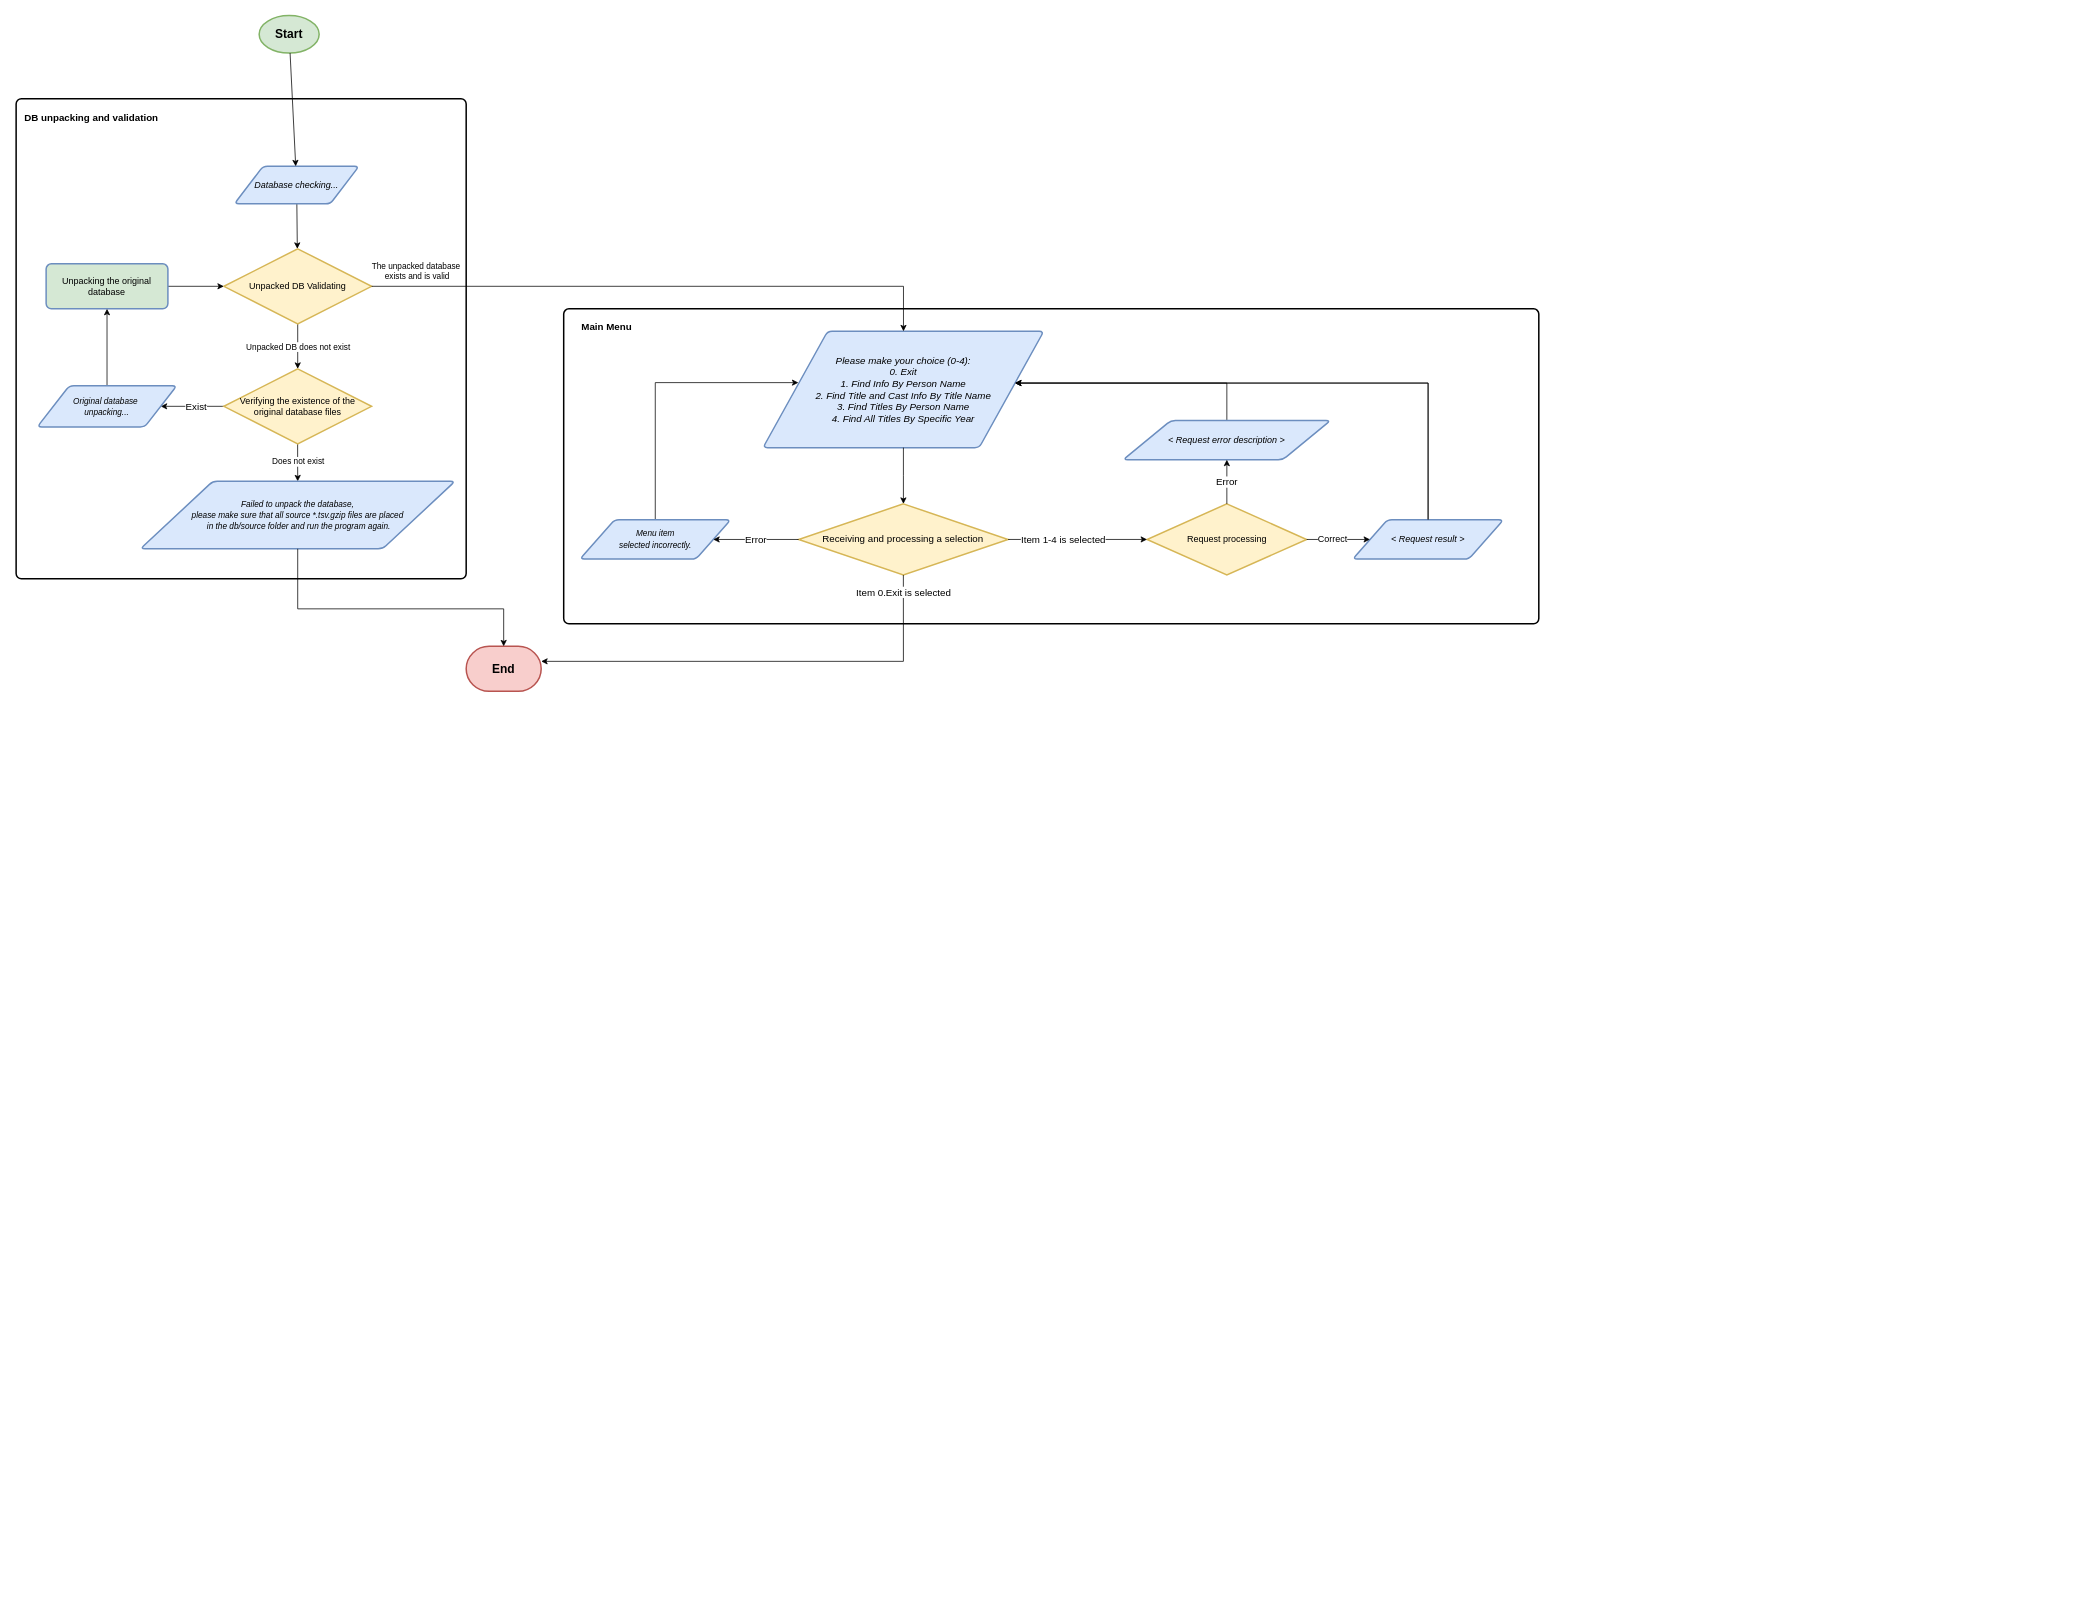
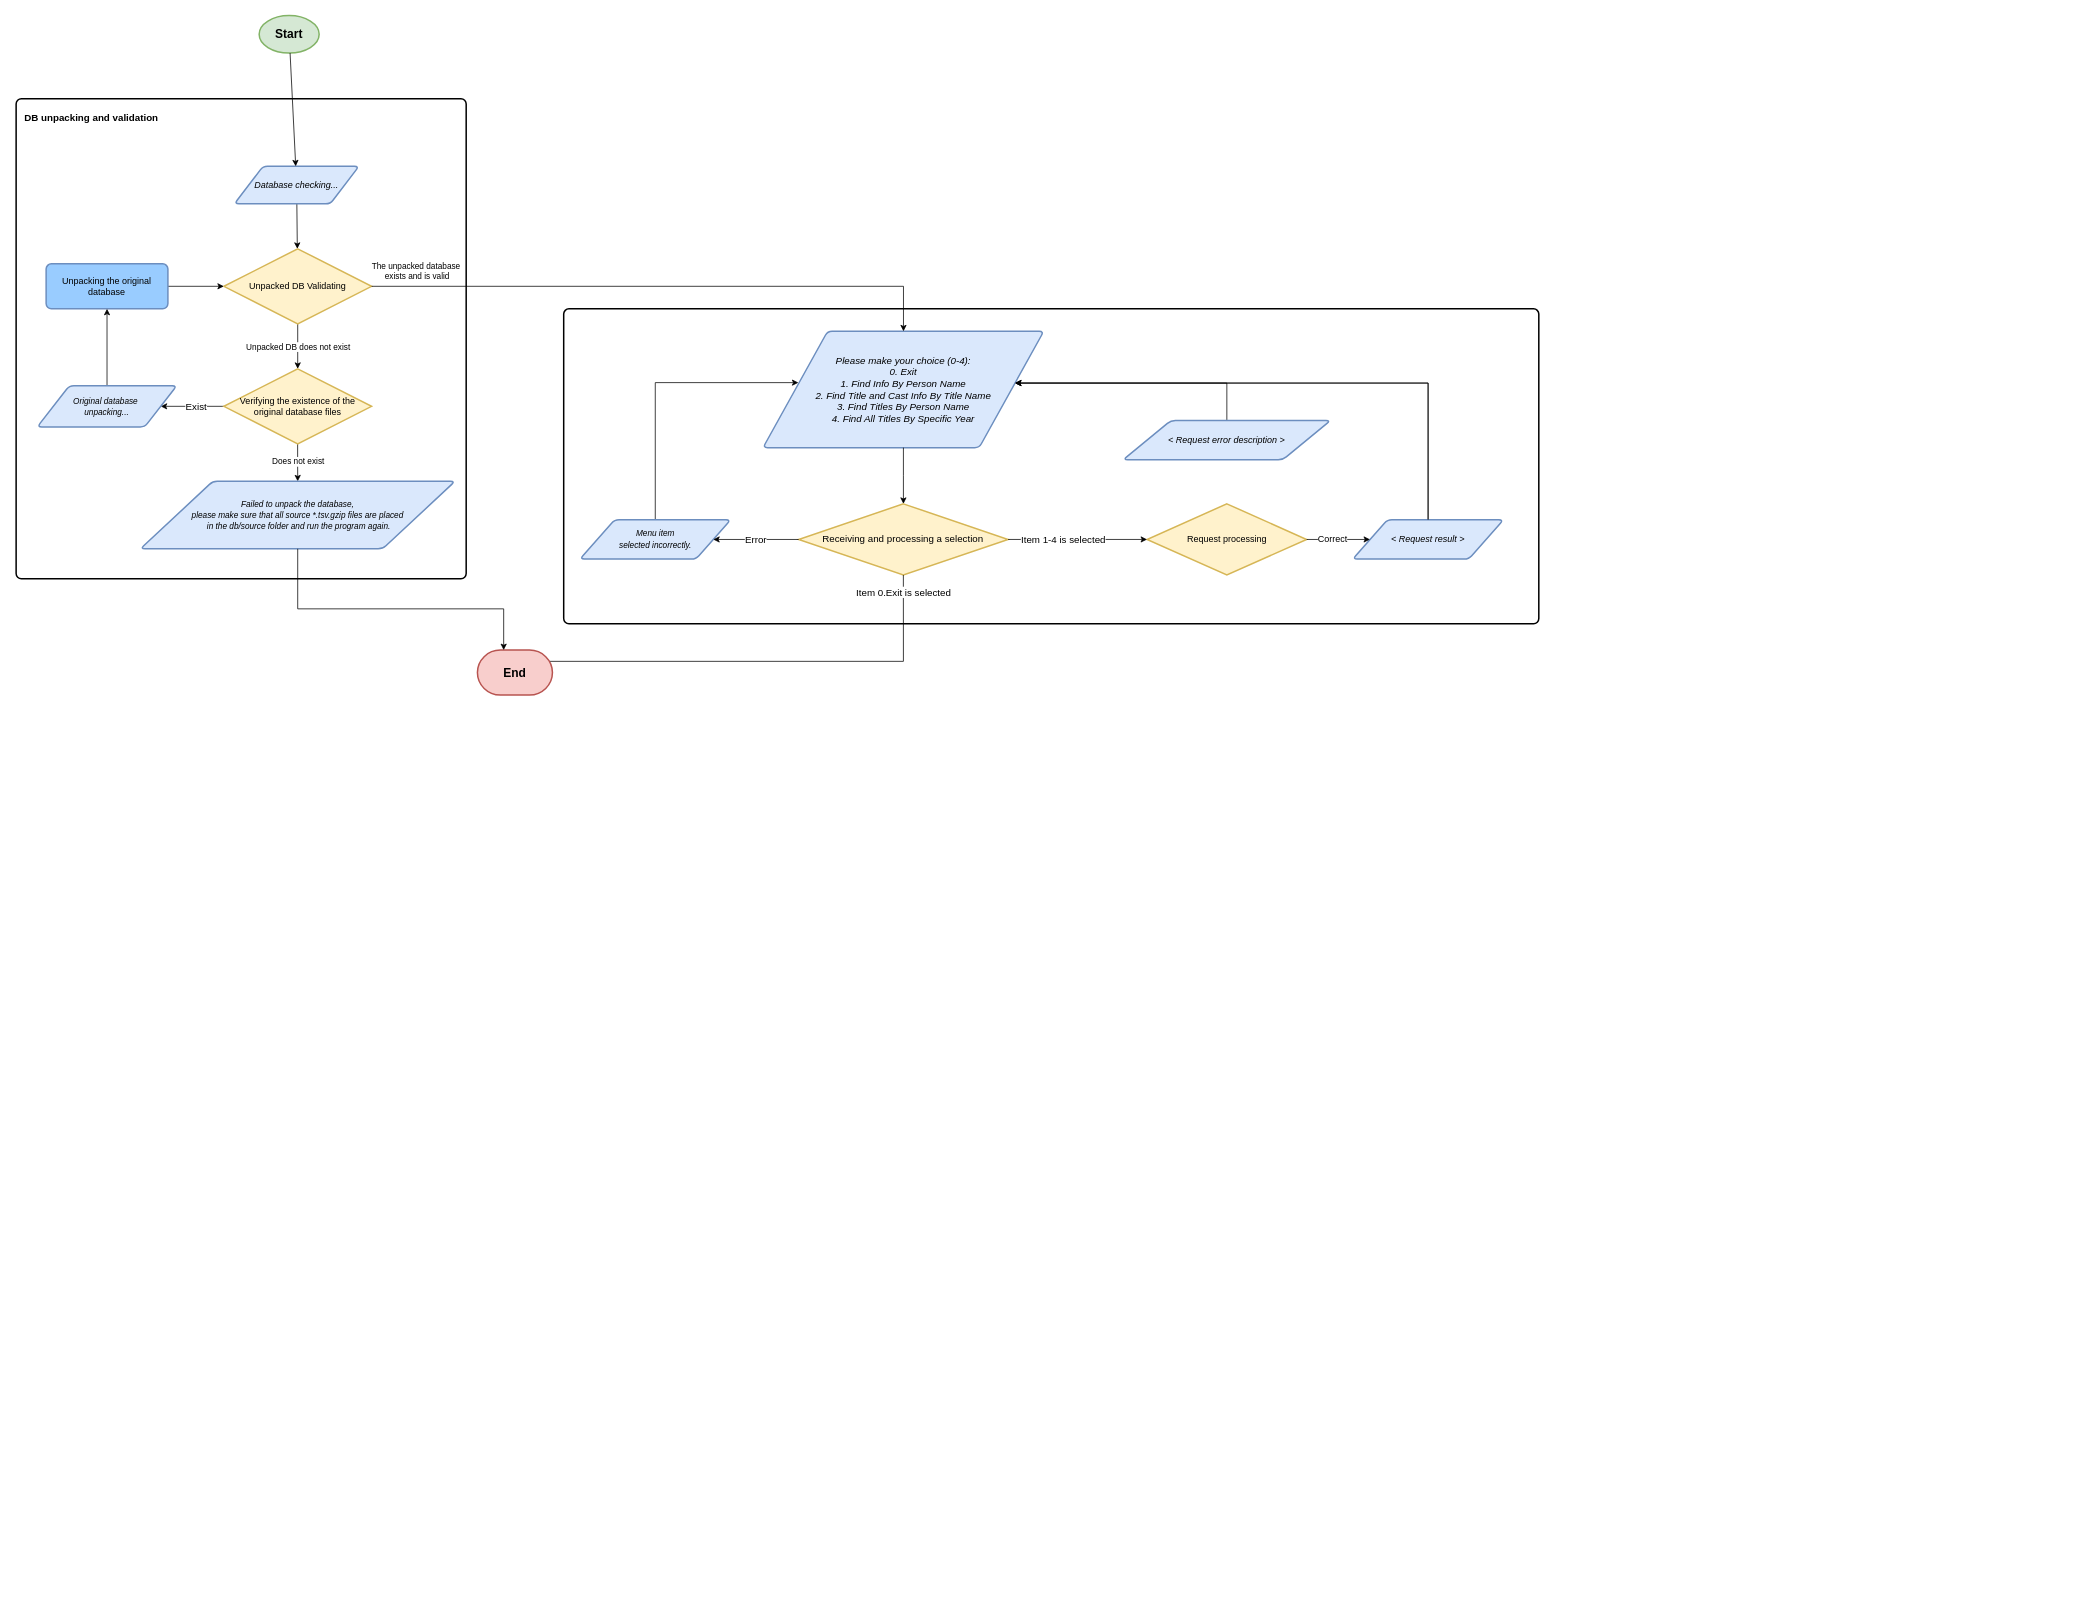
- <mxCell id="39" value="Unpacking the original database" style="rounded=1;whiteSpace=wrap;html=1;absoluteArcSize=1;arcSize=14;strokeWidth=2;fillColor=#d5e8d4;strokeColor=#6c8ebf;" parent="25" vertex="1"><mxGeometry x="-99.995" y="220" width="162.353" height="60" as="geometry" /></mxCell>
+ <mxCell id="39" value="Unpacking the original database" style="rounded=1;whiteSpace=wrap;html=1;absoluteArcSize=1;arcSize=14;strokeWidth=2;fillColor=#99CCFF;strokeColor=#6c8ebf;" parent="25" vertex="1"><mxGeometry x="-99.995" y="220" width="162.353" height="60" as="geometry" /></mxCell>
- <mxCell id="5" value="&lt;font style=&quot;font-size: 13px;&quot;&gt;&lt;b&gt;Main Menu&lt;/b&gt;&lt;/font&gt;" style="text;html=1;align=center;verticalAlign=middle;resizable=0;points=[];autosize=1;strokeColor=none;fillColor=none;fontColor=#000000;" parent="3" vertex="1"><mxGeometry x="11.755" y="8.721" width="90" height="30" as="geometry" /></mxCell>
- <mxCell id="17" value="Error" style="edgeStyle=orthogonalEdgeStyle;rounded=0;orthogonalLoop=1;jettySize=auto;html=1;fontFamily=Helvetica;fontSize=13;fontColor=#000000;" parent="3" source="12" target="16" edge="1"><mxGeometry relative="1" as="geometry" /></mxCell>
- <mxCell id="42" value="&lt;b&gt;&lt;font style=&quot;font-size: 16px;&quot;&gt;End&lt;/font&gt;&lt;/b&gt;" style="strokeWidth=2;html=1;shape=mxgraph.flowchart.terminator;whiteSpace=wrap;fillColor=#f8cecc;strokeColor=#b85450;" parent="1" vertex="1"><mxGeometry x="621" y="861" width="100" height="60" as="geometry" /></mxCell>
+ <mxCell id="42" value="&lt;b&gt;&lt;font style=&quot;font-size: 16px;&quot;&gt;End&lt;/font&gt;&lt;/b&gt;" style="strokeWidth=2;html=1;shape=mxgraph.flowchart.terminator;whiteSpace=wrap;fillColor=#f8cecc;strokeColor=#b85450;" parent="1" vertex="1"><mxGeometry x="636" y="866" width="100" height="60" as="geometry" /></mxCell>
